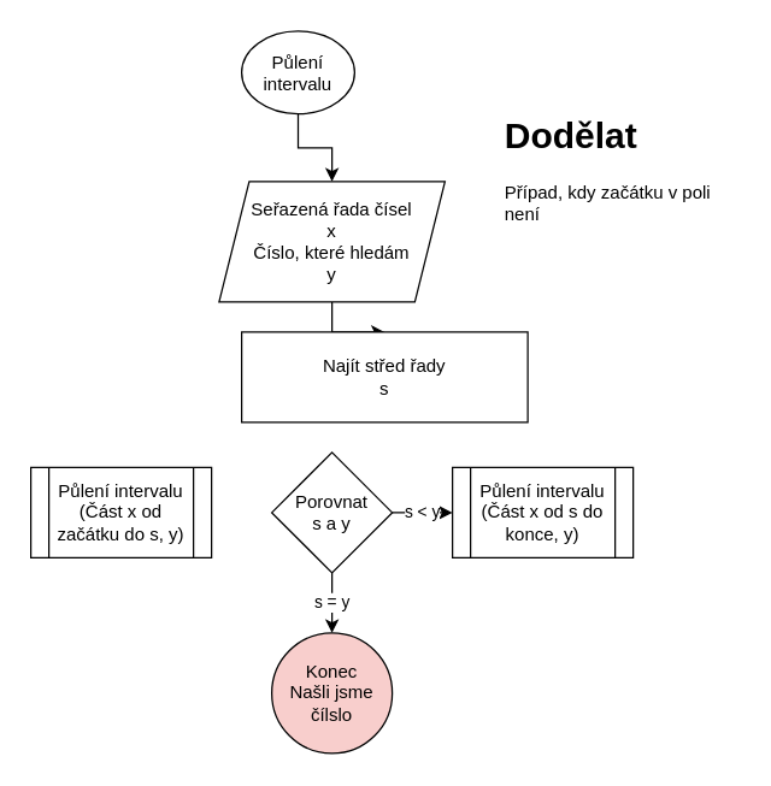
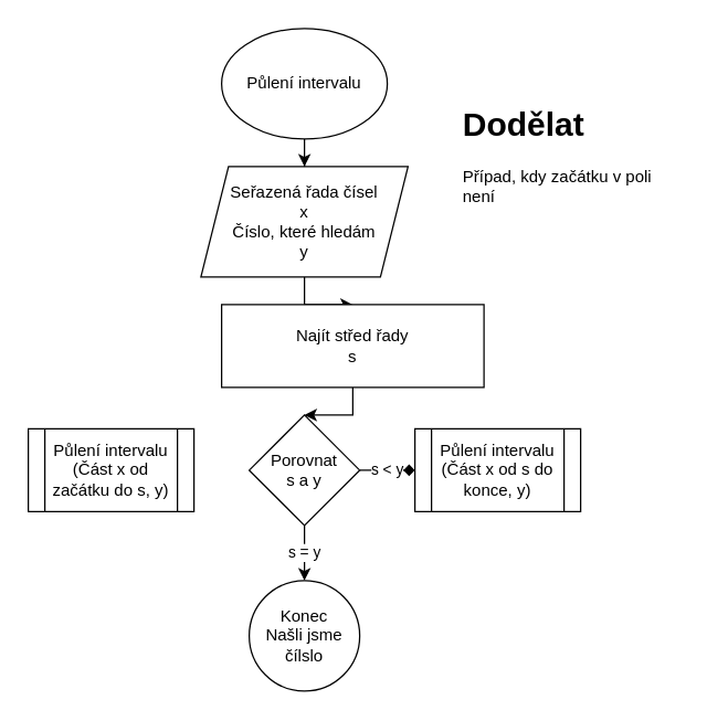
- <mxCell id="3" value="Půlení intervalu" style="ellipse;whiteSpace=wrap;html=1;" vertex="1" parent="1"><mxGeometry x="160" y="20" width="75" height="55" as="geometry" /></mxCell>
+ <mxCell id="3" value="Půlení intervalu" style="ellipse;whiteSpace=wrap;html=1;" vertex="1" parent="1"><mxGeometry x="160" y="20" width="120" height="80" as="geometry" /></mxCell>
+ <mxCell id="6" value="" style="edgeStyle=orthogonalEdgeStyle;rounded=0;orthogonalLoop=1;jettySize=auto;html=1;" edge="1" parent="1" source="7" target="10"><mxGeometry relative="1" as="geometry" /></mxCell>
- <mxCell id="9" value="s &amp;lt; y" style="edgeStyle=orthogonalEdgeStyle;rounded=0;orthogonalLoop=1;jettySize=auto;html=1;" edge="1" parent="1" source="10" target="12"><mxGeometry relative="1" as="geometry" /></mxCell>
+ <mxCell id="9" value="s &amp;lt; y" style="edgeStyle=orthogonalEdgeStyle;rounded=0;orthogonalLoop=1;jettySize=auto;html=1;endArrow=diamond;" edge="1" parent="1" source="10" target="12"><mxGeometry relative="1" as="geometry" /></mxCell>
- <mxCell id="11" value="Konec&lt;br&gt;Našli jsme čílslo" style="ellipse;whiteSpace=wrap;html=1;fillColor=#f8cecc;" vertex="1" parent="1"><mxGeometry x="180" y="420" width="80" height="80" as="geometry" /></mxCell>
+ <mxCell id="11" value="Konec&lt;br&gt;Našli jsme čílslo" style="ellipse;whiteSpace=wrap;html=1;" vertex="1" parent="1"><mxGeometry x="180" y="420" width="80" height="80" as="geometry" /></mxCell>
